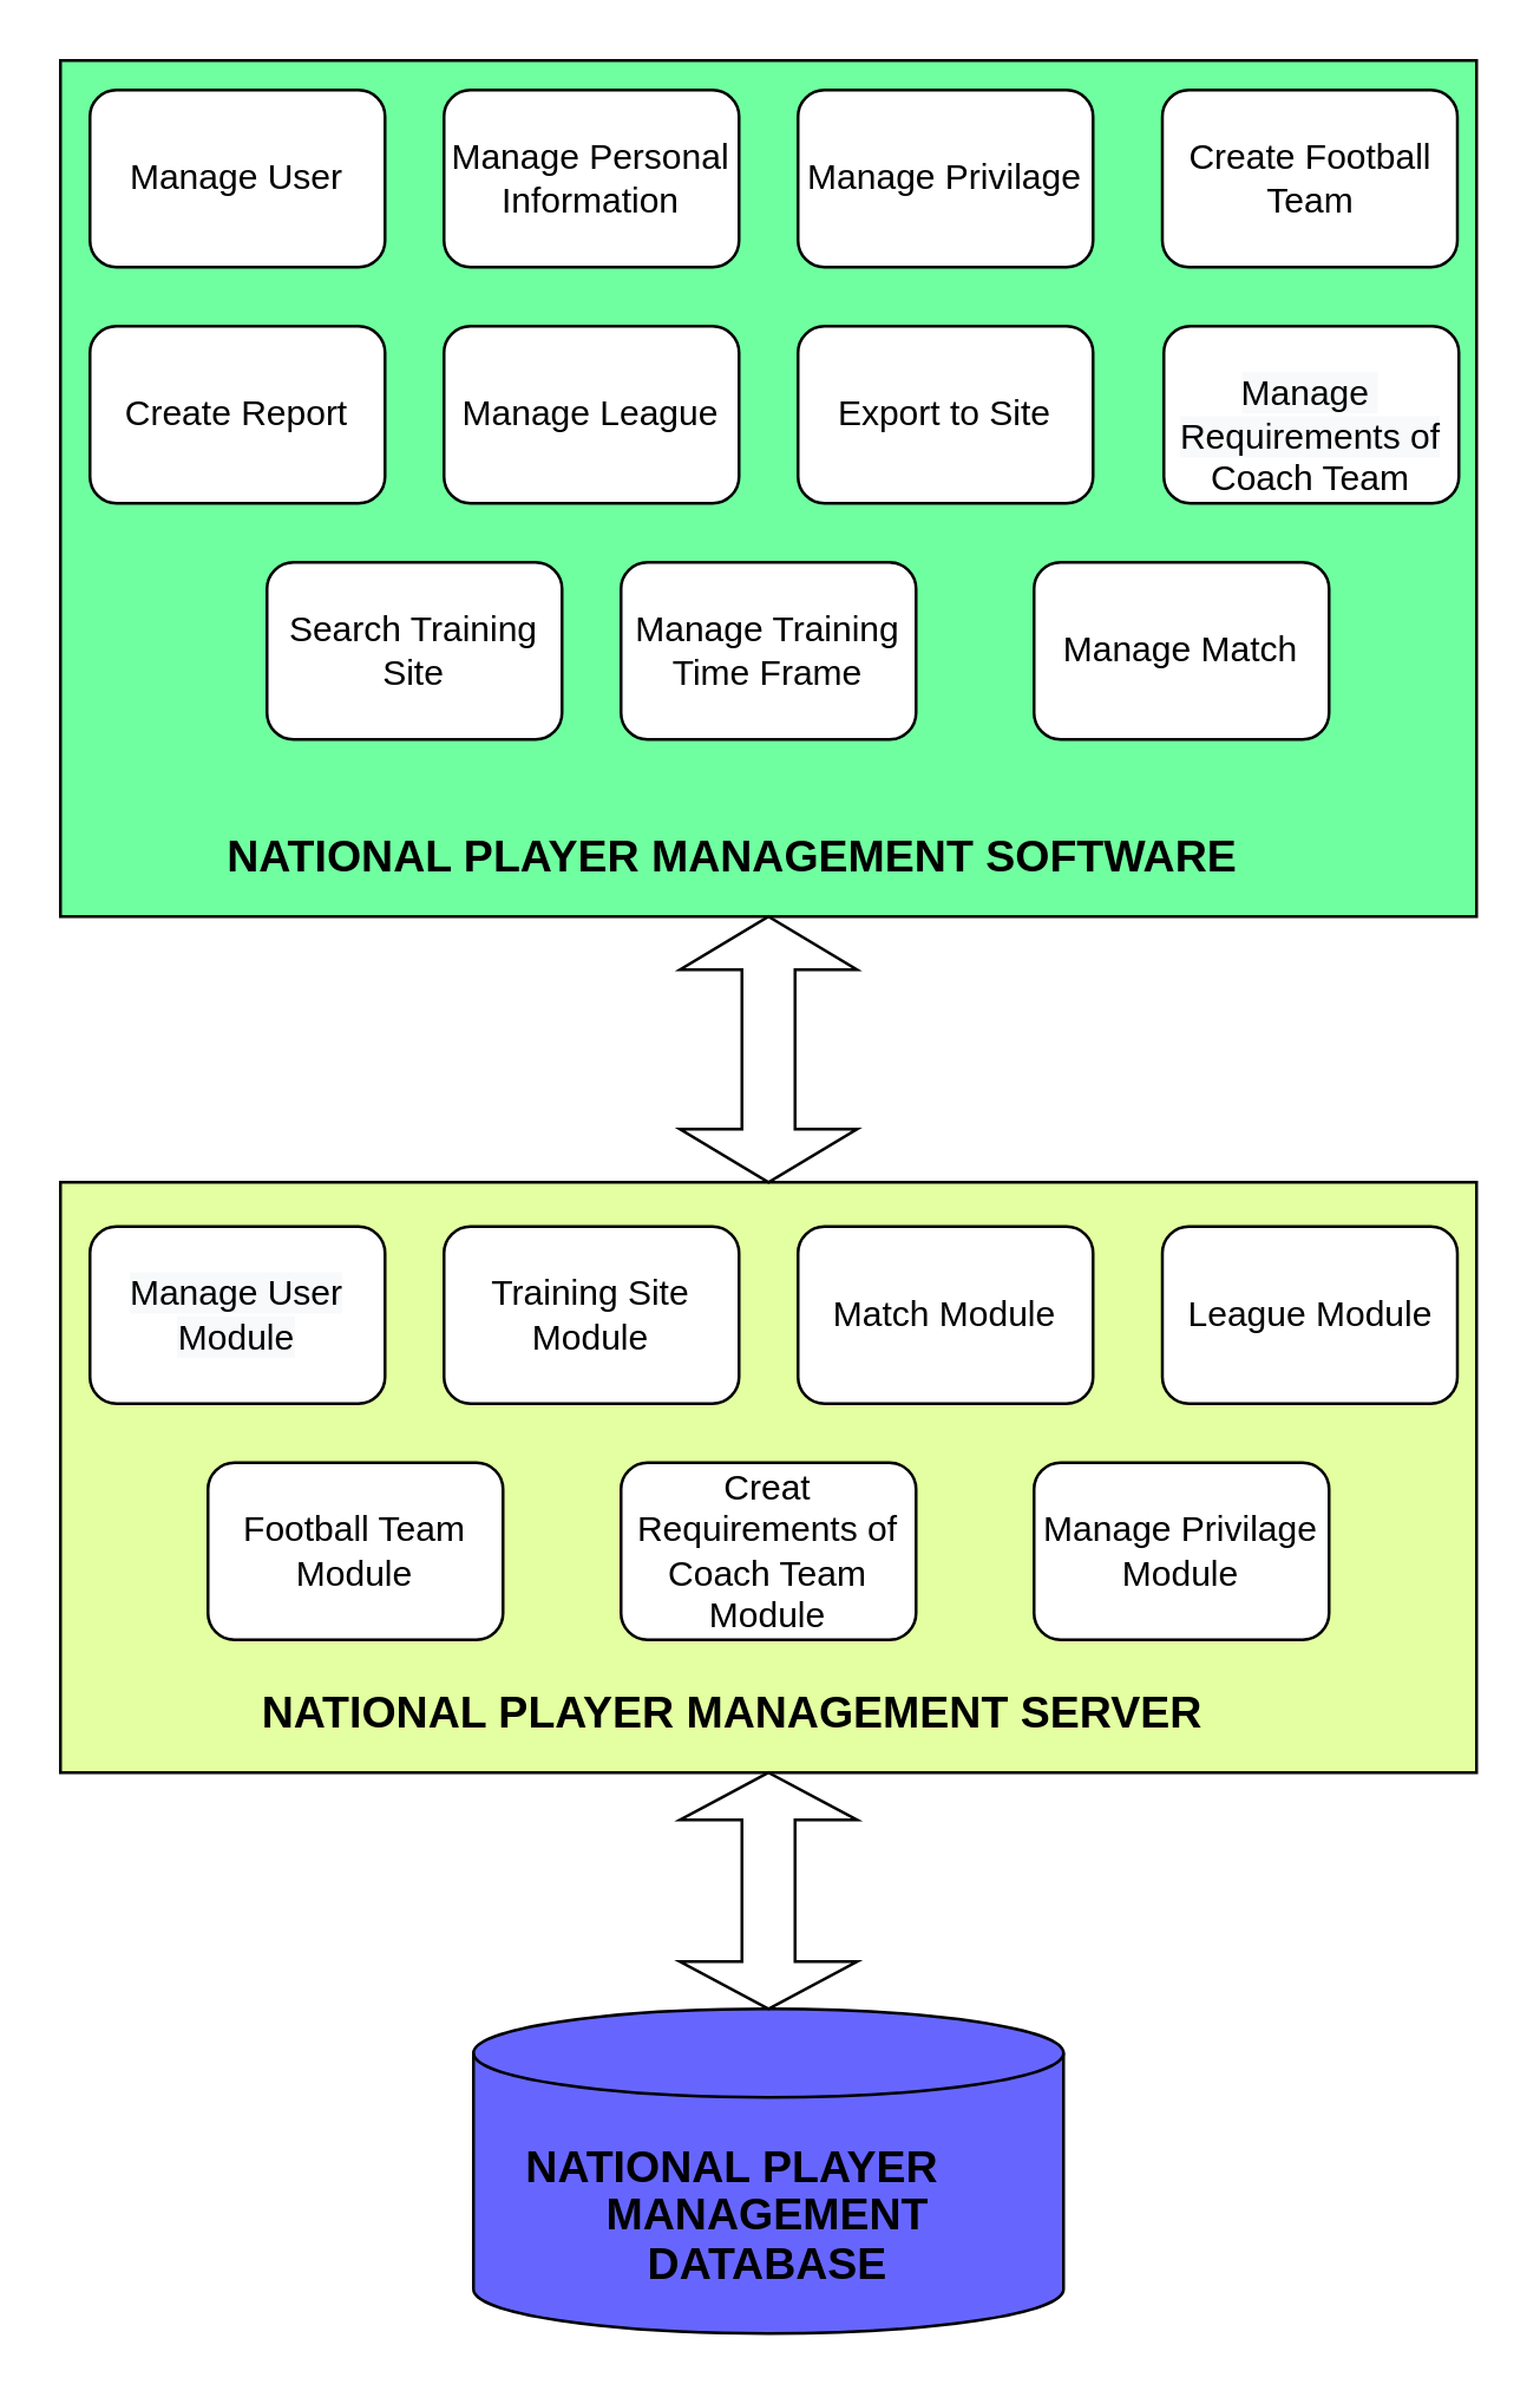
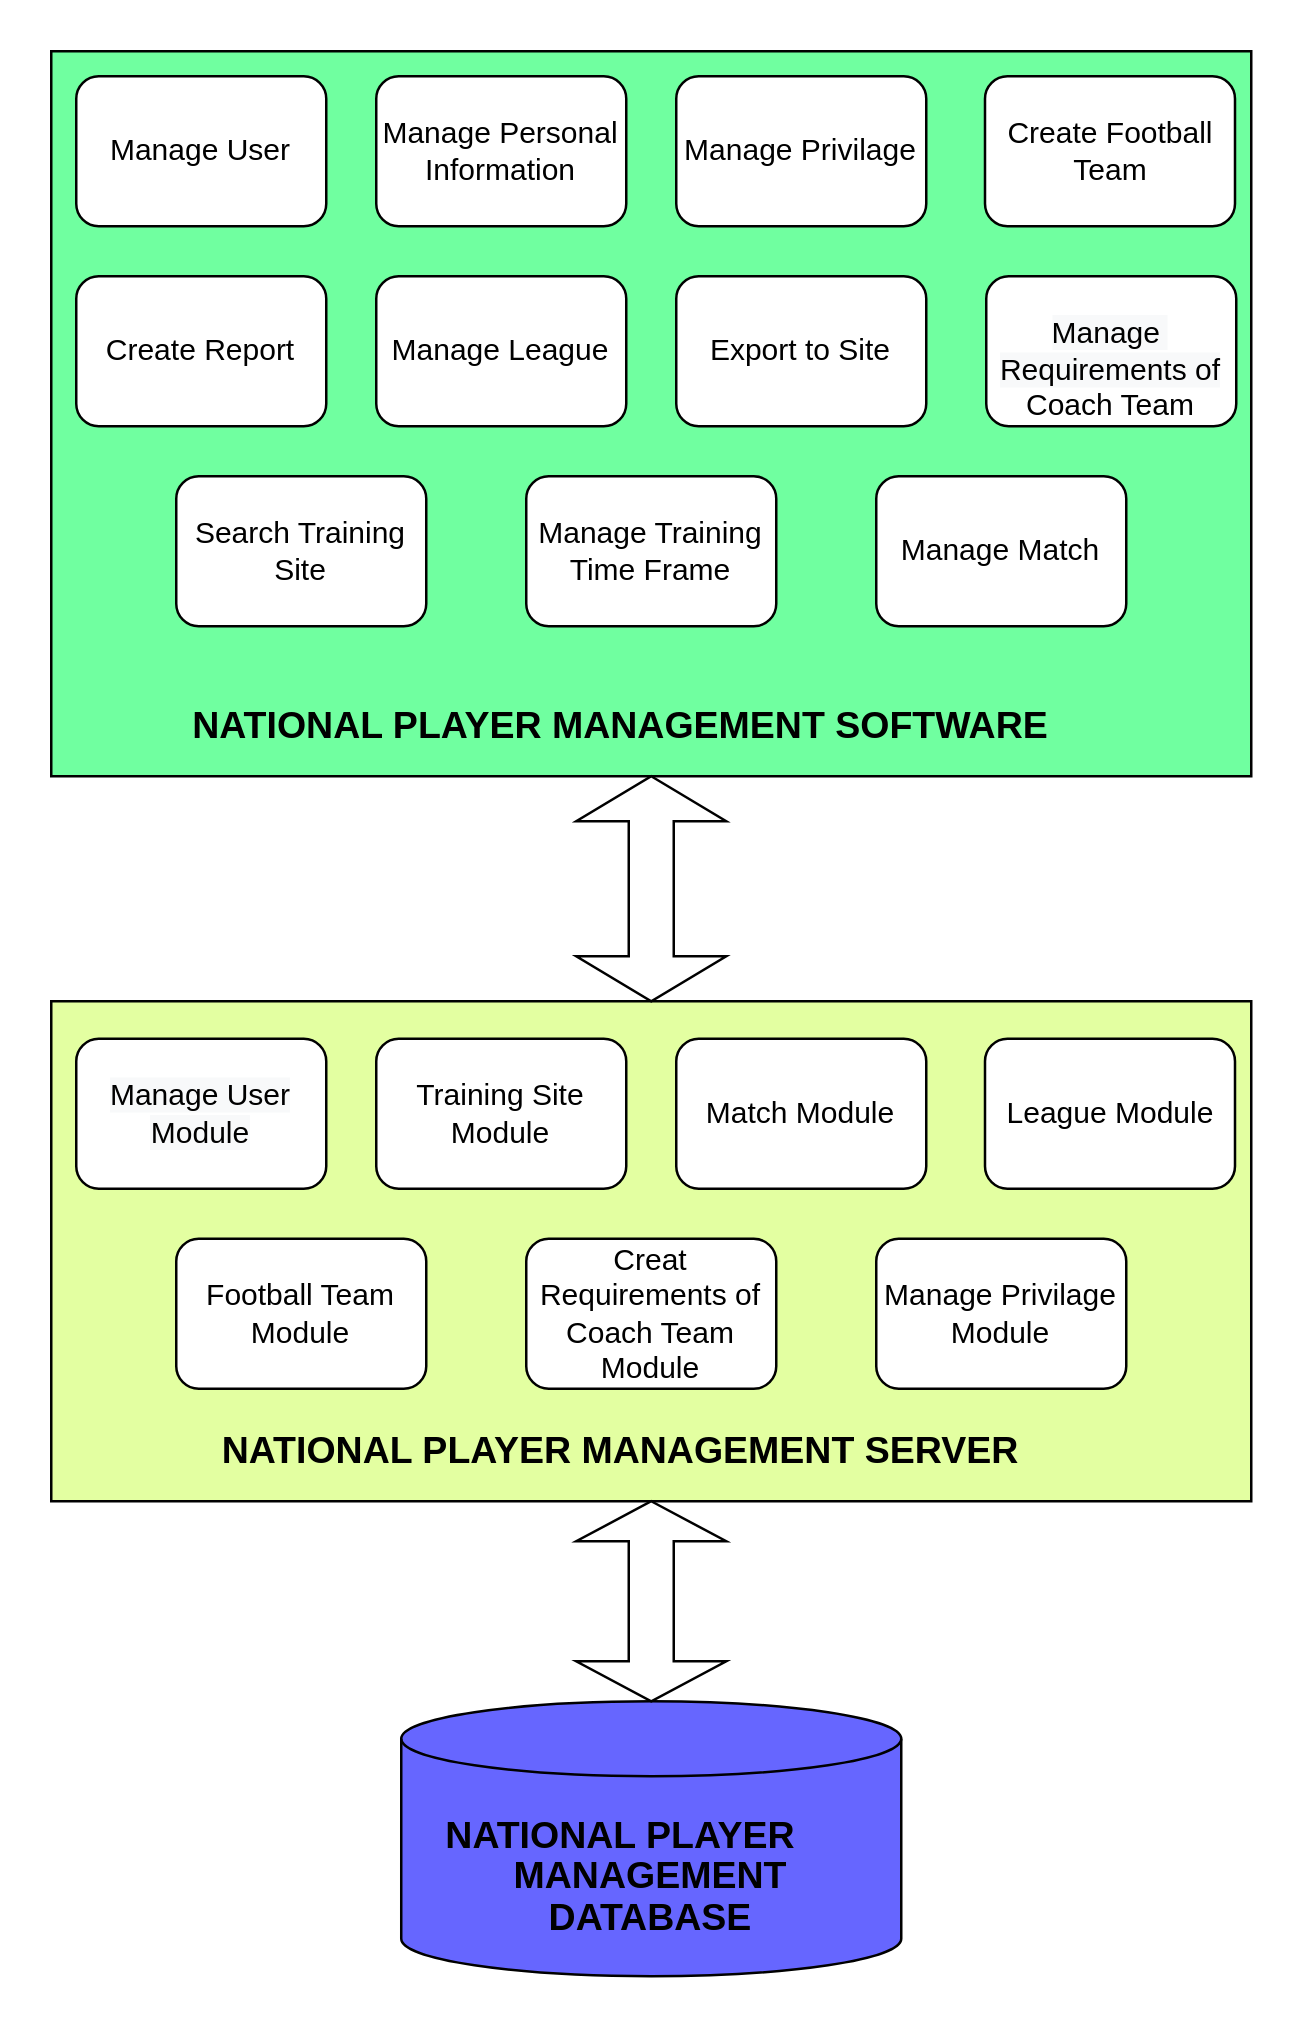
- <mxCell id="7" value="Search Training Site" style="rounded=1;whiteSpace=wrap;html=1;" vertex="1" parent="1"><mxGeometry x="90" y="190" width="100" height="60" as="geometry" /></mxCell>
+ <mxCell id="7" value="Search Training Site" style="rounded=1;whiteSpace=wrap;html=1;" vertex="1" parent="1"><mxGeometry x="70" y="190" width="100" height="60" as="geometry" /></mxCell>
